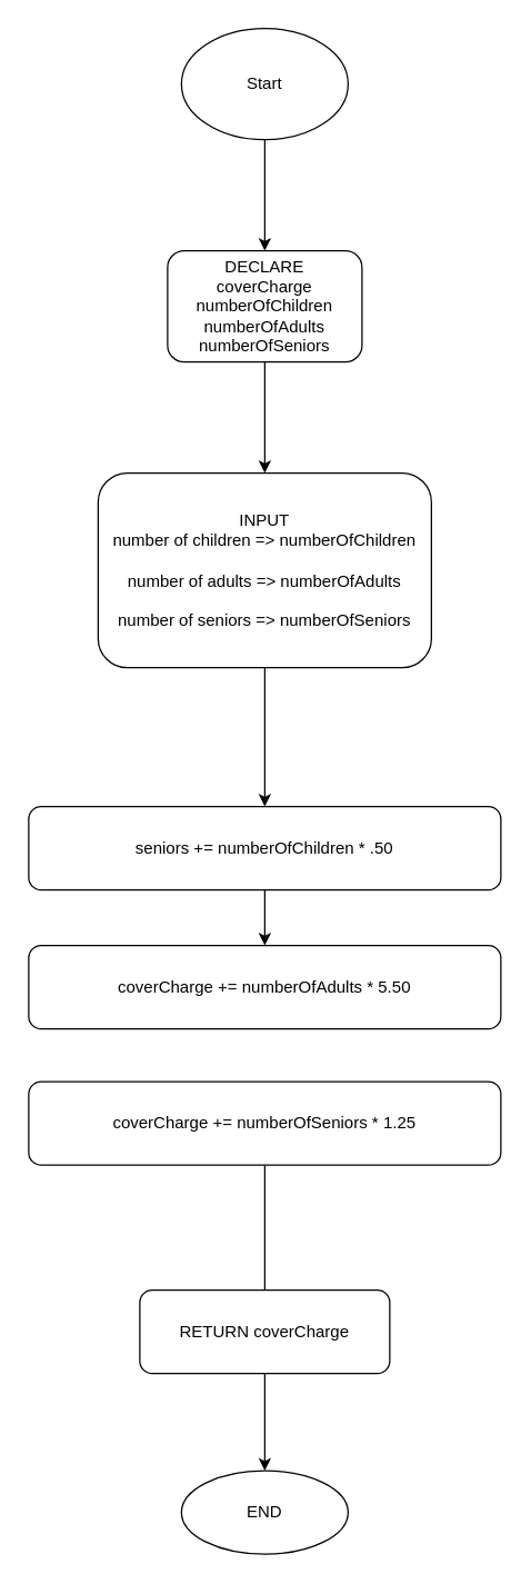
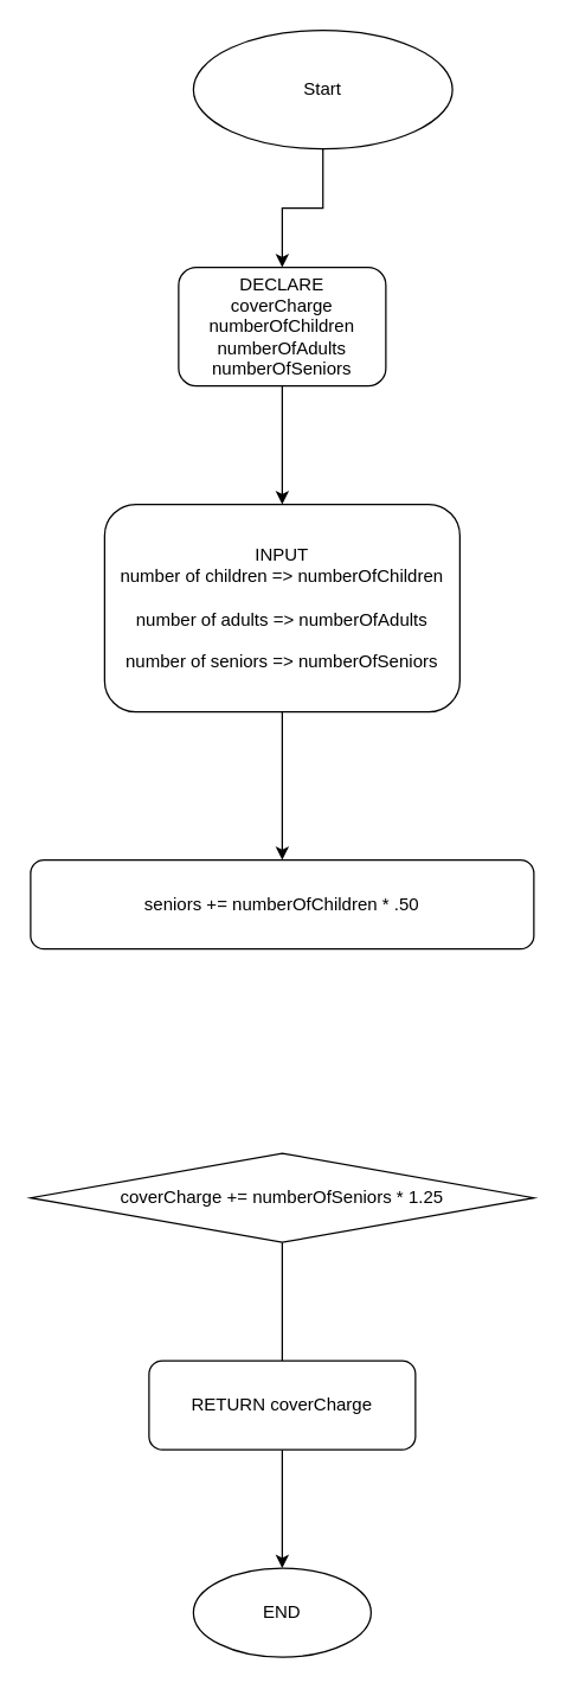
- <mxCell id="3" value="Start" style="ellipse;whiteSpace=wrap;html=1;" vertex="1" parent="1"><mxGeometry x="130" y="20" width="120" height="80" as="geometry" /></mxCell>
+ <mxCell id="3" value="Start" style="ellipse;whiteSpace=wrap;html=1;" vertex="1" parent="1"><mxGeometry x="130" y="20" width="175" height="80" as="geometry" /></mxCell>
- <mxCell id="6" value="" style="edgeStyle=orthogonalEdgeStyle;rounded=0;orthogonalLoop=1;jettySize=auto;html=1;" edge="1" parent="1" source="7" target="8"><mxGeometry relative="1" as="geometry" /></mxCell>
- <mxCell id="8" value="coverCharge += numberOfAdults * 5.50" style="whiteSpace=wrap;html=1;rounded=1;" vertex="1" parent="1"><mxGeometry x="20" y="680" width="340" height="60" as="geometry" /></mxCell>
- <mxCell id="10" value="coverCharge += numberOfSeniors * 1.25" style="whiteSpace=wrap;html=1;rounded=1;" vertex="1" parent="1"><mxGeometry x="20" y="778" width="340" height="60" as="geometry" /></mxCell>
+ <mxCell id="10" value="coverCharge += numberOfSeniors * 1.25" style="rhombus;whiteSpace=wrap;html=1;" vertex="1" parent="1"><mxGeometry x="20" y="778" width="340" height="60" as="geometry" /></mxCell>
- <mxCell id="12" value="RETURN coverCharge" style="whiteSpace=wrap;html=1;rounded=1;" vertex="1" parent="1"><mxGeometry x="100" y="928" width="180" height="60" as="geometry" /></mxCell>
+ <mxCell id="12" value="RETURN coverCharge" style="whiteSpace=wrap;html=1;rounded=1;" vertex="1" parent="1"><mxGeometry x="100" y="918" width="180" height="60" as="geometry" /></mxCell>
